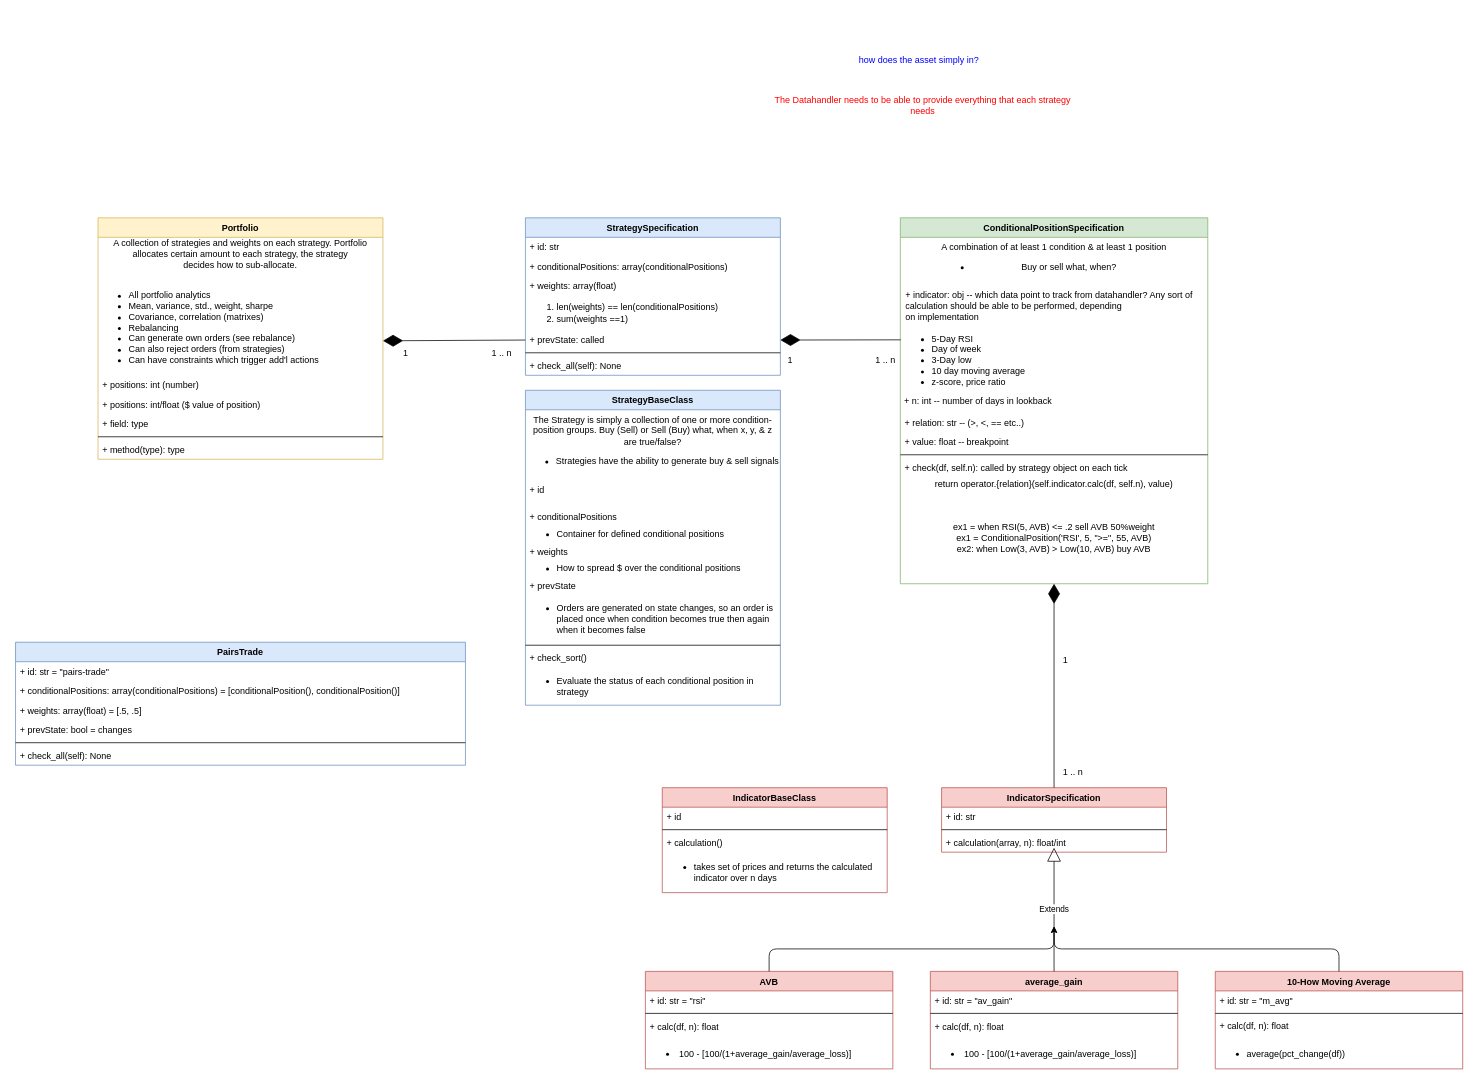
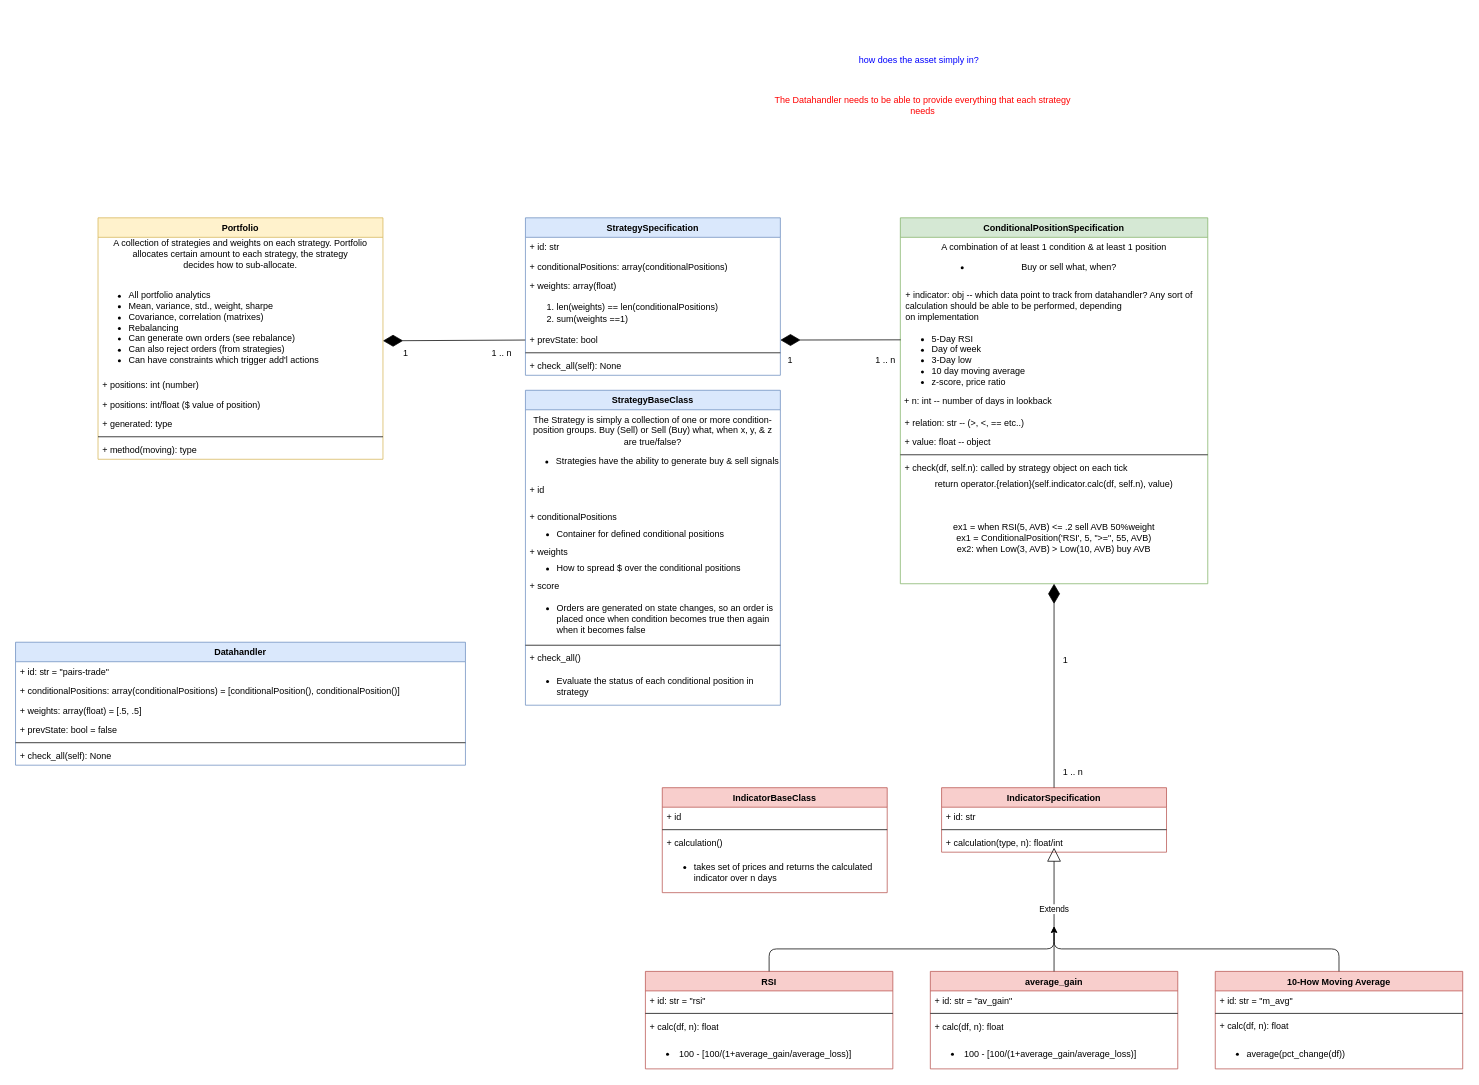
- <mxCell id="75" value="+ prevState: called" style="text;strokeColor=none;fillColor=none;align=left;verticalAlign=top;spacingLeft=4;spacingRight=4;overflow=hidden;rotatable=0;points=[[0,0.5],[1,0.5]];portConstraint=eastwest;" vertex="1" parent="70"><mxGeometry y="150" width="340" height="26" as="geometry" /></mxCell>
+ <mxCell id="75" value="+ prevState: bool" style="text;strokeColor=none;fillColor=none;align=left;verticalAlign=top;spacingLeft=4;spacingRight=4;overflow=hidden;rotatable=0;points=[[0,0.5],[1,0.5]];portConstraint=eastwest;" vertex="1" parent="70"><mxGeometry y="150" width="340" height="26" as="geometry" /></mxCell>
- <mxCell id="17" value="+ field: type" style="text;strokeColor=none;fillColor=none;align=left;verticalAlign=top;spacingLeft=4;spacingRight=4;overflow=hidden;rotatable=0;points=[[0,0.5],[1,0.5]];portConstraint=eastwest;" vertex="1" parent="13"><mxGeometry y="262" width="380" height="26" as="geometry" /></mxCell>
+ <mxCell id="17" value="+ generated: type" style="text;strokeColor=none;fillColor=none;align=left;verticalAlign=top;spacingLeft=4;spacingRight=4;overflow=hidden;rotatable=0;points=[[0,0.5],[1,0.5]];portConstraint=eastwest;" vertex="1" parent="13"><mxGeometry y="262" width="380" height="26" as="geometry" /></mxCell>
- <mxCell id="8" value="+ value: float -- breakpoint" style="text;strokeColor=none;fillColor=none;align=left;verticalAlign=top;spacingLeft=4;spacingRight=4;overflow=hidden;rotatable=0;points=[[0,0.5],[1,0.5]];portConstraint=eastwest;" vertex="1" parent="2"><mxGeometry y="286" width="410" height="26" as="geometry" /></mxCell>
+ <mxCell id="8" value="+ value: float -- object" style="text;strokeColor=none;fillColor=none;align=left;verticalAlign=top;spacingLeft=4;spacingRight=4;overflow=hidden;rotatable=0;points=[[0,0.5],[1,0.5]];portConstraint=eastwest;" vertex="1" parent="2"><mxGeometry y="286" width="410" height="26" as="geometry" /></mxCell>
- <mxCell id="19" value="+ method(type): type" style="text;strokeColor=none;fillColor=none;align=left;verticalAlign=top;spacingLeft=4;spacingRight=4;overflow=hidden;rotatable=0;points=[[0,0.5],[1,0.5]];portConstraint=eastwest;" vertex="1" parent="13"><mxGeometry y="296" width="380" height="26" as="geometry" /></mxCell>
+ <mxCell id="19" value="+ method(moving): type" style="text;strokeColor=none;fillColor=none;align=left;verticalAlign=top;spacingLeft=4;spacingRight=4;overflow=hidden;rotatable=0;points=[[0,0.5],[1,0.5]];portConstraint=eastwest;" vertex="1" parent="13"><mxGeometry y="296" width="380" height="26" as="geometry" /></mxCell>
- <mxCell id="65" value="+ prevState" style="text;strokeColor=none;fillColor=none;align=left;verticalAlign=top;spacingLeft=4;spacingRight=4;overflow=hidden;rotatable=0;points=[[0,0.5],[1,0.5]];portConstraint=eastwest;" vertex="1" parent="58"><mxGeometry y="248" width="340" height="26" as="geometry" /></mxCell>
+ <mxCell id="65" value="+ score" style="text;strokeColor=none;fillColor=none;align=left;verticalAlign=top;spacingLeft=4;spacingRight=4;overflow=hidden;rotatable=0;points=[[0,0.5],[1,0.5]];portConstraint=eastwest;" vertex="1" parent="58"><mxGeometry y="248" width="340" height="26" as="geometry" /></mxCell>
- <mxCell id="78" value="PairsTrade" style="swimlane;fontStyle=1;align=center;verticalAlign=top;childLayout=stackLayout;horizontal=1;startSize=26;horizontalStack=0;resizeParent=1;resizeParentMax=0;resizeLast=0;collapsible=1;marginBottom=0;fillColor=#dae8fc;strokeColor=#6c8ebf;" vertex="1" parent="1"><mxGeometry x="20" y="856" width="600" height="164" as="geometry" /></mxCell>
+ <mxCell id="78" value="Datahandler" style="swimlane;fontStyle=1;align=center;verticalAlign=top;childLayout=stackLayout;horizontal=1;startSize=26;horizontalStack=0;resizeParent=1;resizeParentMax=0;resizeLast=0;collapsible=1;marginBottom=0;fillColor=#dae8fc;strokeColor=#6c8ebf;" vertex="1" parent="1"><mxGeometry x="20" y="856" width="600" height="164" as="geometry" /></mxCell>
- <mxCell id="68" value="+ check_sort()" style="text;strokeColor=none;fillColor=none;align=left;verticalAlign=top;spacingLeft=4;spacingRight=4;overflow=hidden;rotatable=0;points=[[0,0.5],[1,0.5]];portConstraint=eastwest;" vertex="1" parent="58"><mxGeometry y="344" width="340" height="26" as="geometry" /></mxCell>
+ <mxCell id="68" value="+ check_all()" style="text;strokeColor=none;fillColor=none;align=left;verticalAlign=top;spacingLeft=4;spacingRight=4;overflow=hidden;rotatable=0;points=[[0,0.5],[1,0.5]];portConstraint=eastwest;" vertex="1" parent="58"><mxGeometry y="344" width="340" height="26" as="geometry" /></mxCell>
- <mxCell id="82" value="+ prevState: bool = changes" style="text;strokeColor=none;fillColor=none;align=left;verticalAlign=top;spacingLeft=4;spacingRight=4;overflow=hidden;rotatable=0;points=[[0,0.5],[1,0.5]];portConstraint=eastwest;" vertex="1" parent="78"><mxGeometry y="104" width="600" height="26" as="geometry" /></mxCell>
+ <mxCell id="82" value="+ prevState: bool = false" style="text;strokeColor=none;fillColor=none;align=left;verticalAlign=top;spacingLeft=4;spacingRight=4;overflow=hidden;rotatable=0;points=[[0,0.5],[1,0.5]];portConstraint=eastwest;" vertex="1" parent="78"><mxGeometry y="104" width="600" height="26" as="geometry" /></mxCell>
- <mxCell id="51" value="+ calculation(array, n): float/int" style="text;strokeColor=none;fillColor=none;align=left;verticalAlign=top;spacingLeft=4;spacingRight=4;overflow=hidden;rotatable=0;points=[[0,0.5],[1,0.5]];portConstraint=eastwest;" vertex="1" parent="48"><mxGeometry y="60" width="300" height="26" as="geometry" /></mxCell>
+ <mxCell id="51" value="+ calculation(type, n): float/int" style="text;strokeColor=none;fillColor=none;align=left;verticalAlign=top;spacingLeft=4;spacingRight=4;overflow=hidden;rotatable=0;points=[[0,0.5],[1,0.5]];portConstraint=eastwest;" vertex="1" parent="48"><mxGeometry y="60" width="300" height="26" as="geometry" /></mxCell>
- <mxCell id="28" value="AVB" style="swimlane;fontStyle=1;align=center;verticalAlign=top;childLayout=stackLayout;horizontal=1;startSize=26;horizontalStack=0;resizeParent=1;resizeParentMax=0;resizeLast=0;collapsible=1;marginBottom=0;fillColor=#f8cecc;strokeColor=#b85450;" vertex="1" parent="1"><mxGeometry y="1295" width="330" height="130" as="geometry" x="860" /></mxCell>
+ <mxCell id="28" value="RSI" style="swimlane;fontStyle=1;align=center;verticalAlign=top;childLayout=stackLayout;horizontal=1;startSize=26;horizontalStack=0;resizeParent=1;resizeParentMax=0;resizeLast=0;collapsible=1;marginBottom=0;fillColor=#f8cecc;strokeColor=#b85450;" vertex="1" parent="1"><mxGeometry y="1295" width="330" height="130" as="geometry" x="860" /></mxCell>
